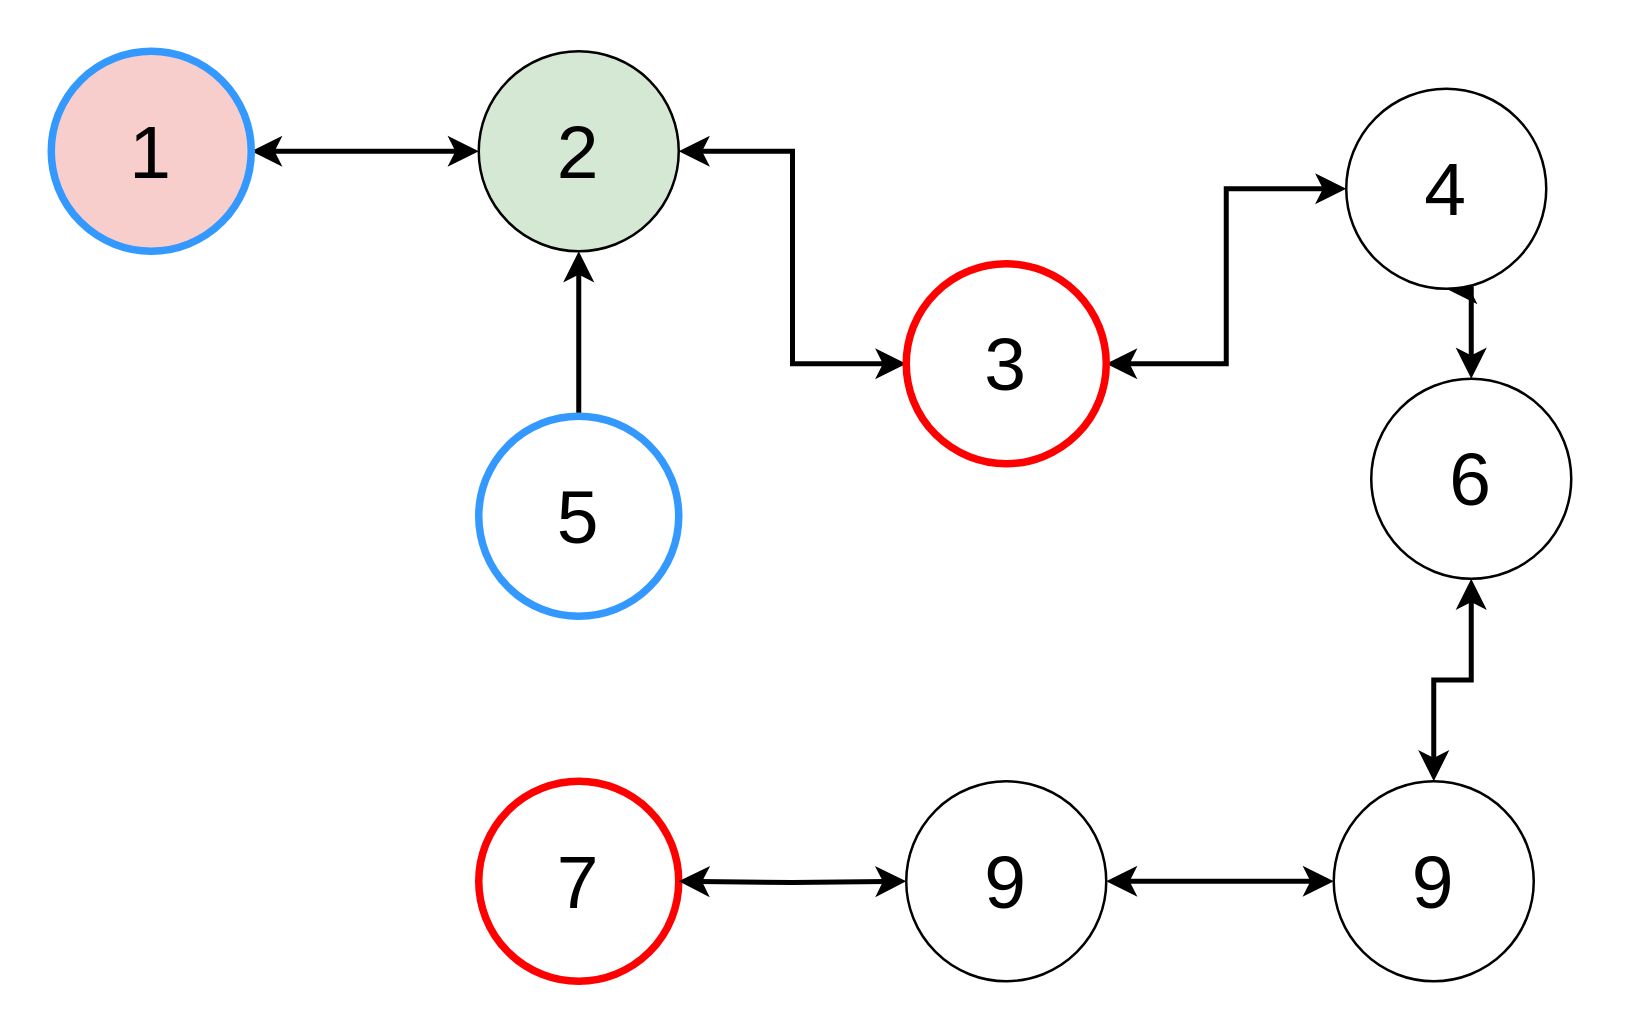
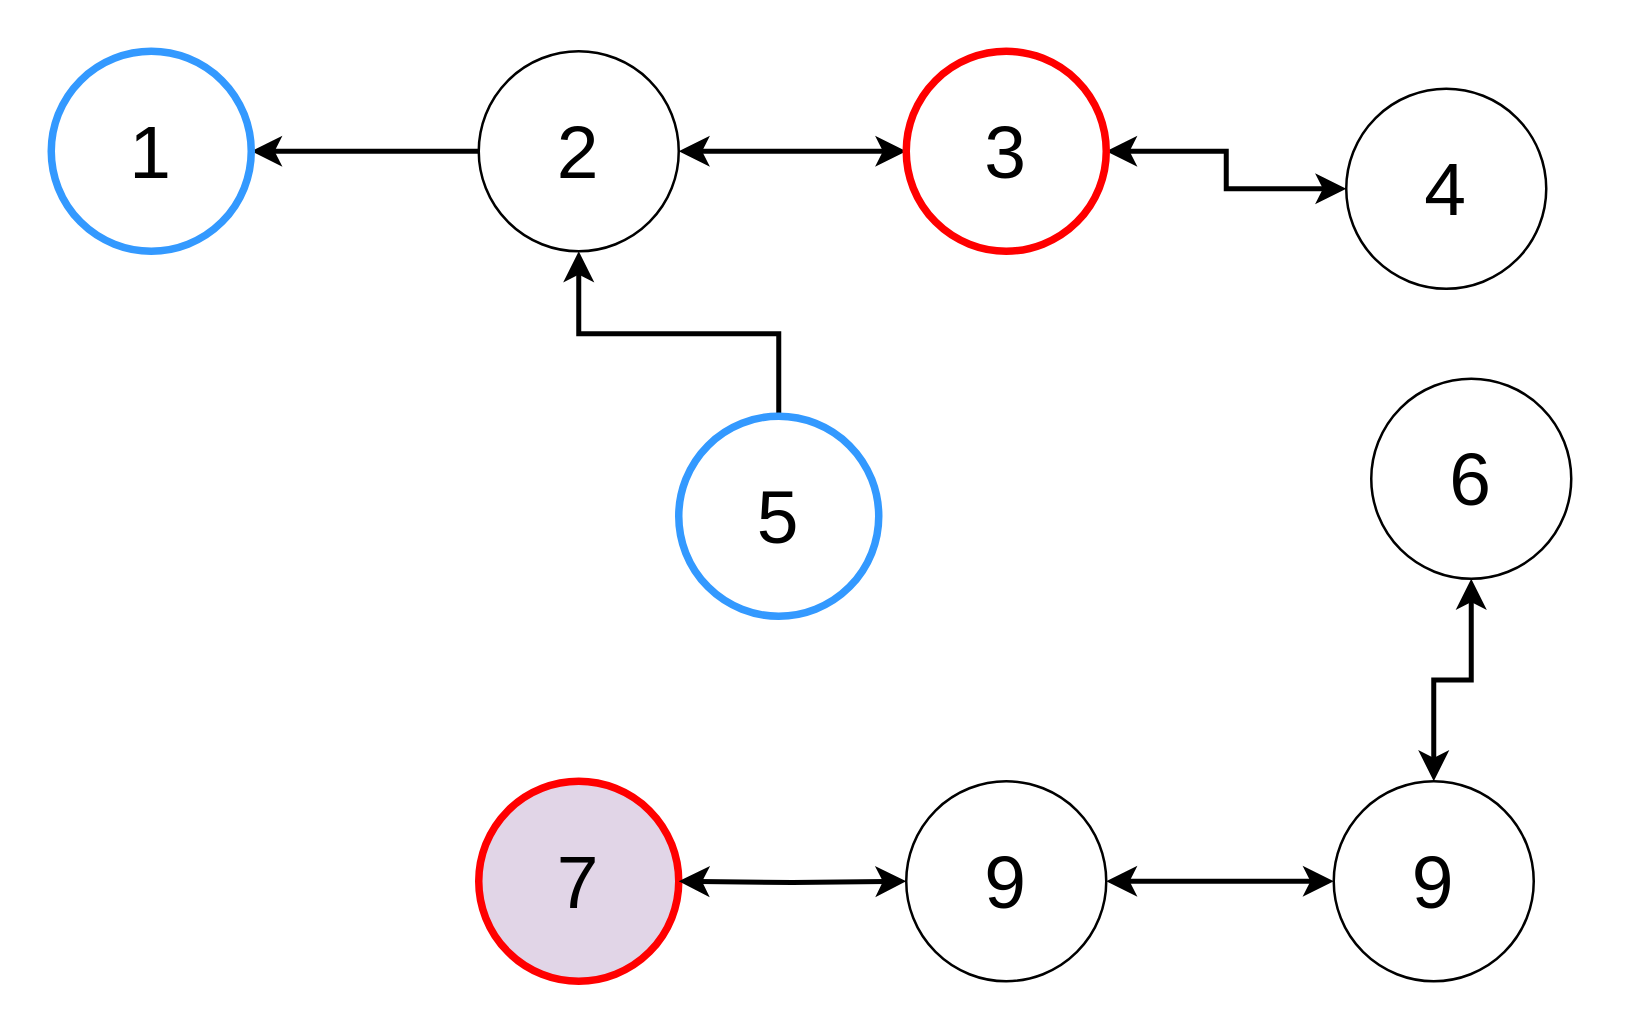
- <mxCell id="3" value="1" style="ellipse;whiteSpace=wrap;html=1;aspect=fixed;fontSize=30;strokeColor=#3399FF;strokeWidth=3;fillColor=#f8cecc;" vertex="1" parent="1"><mxGeometry x="20" y="20" width="80" height="80" as="geometry" /></mxCell>
+ <mxCell id="3" value="1" style="ellipse;whiteSpace=wrap;html=1;aspect=fixed;fontSize=30;strokeColor=#3399FF;strokeWidth=3;" vertex="1" parent="1"><mxGeometry x="20" y="20" width="80" height="80" as="geometry" /></mxCell>
- <mxCell id="2" style="edgeStyle=orthogonalEdgeStyle;rounded=0;orthogonalLoop=1;jettySize=auto;html=1;exitX=1;exitY=0.5;exitDx=0;exitDy=0;entryX=0;entryY=0.5;entryDx=0;entryDy=0;startArrow=classic;startFill=1;strokeWidth=2;fontSize=30;" edge="1" parent="1" source="3" target="6"><mxGeometry relative="1" as="geometry" /></mxCell>
+ <mxCell id="2" style="edgeStyle=orthogonalEdgeStyle;rounded=0;orthogonalLoop=1;jettySize=auto;html=1;exitX=1;exitY=0.5;exitDx=0;exitDy=0;entryX=0;entryY=0.5;entryDx=0;entryDy=0;startArrow=classic;startFill=1;strokeWidth=2;fontSize=30;endArrow=none;" edge="1" parent="1" source="3" target="6"><mxGeometry relative="1" as="geometry" /></mxCell>
- <mxCell id="6" value="2" style="ellipse;whiteSpace=wrap;html=1;aspect=fixed;fontSize=30;fillColor=#d5e8d4;" vertex="1" parent="1"><mxGeometry x="191" y="20" width="80" height="80" as="geometry" /></mxCell>
+ <mxCell id="6" value="2" style="ellipse;whiteSpace=wrap;html=1;aspect=fixed;fontSize=30;" vertex="1" parent="1"><mxGeometry x="191" y="20" width="80" height="80" as="geometry" /></mxCell>
- <mxCell id="16" style="edgeStyle=orthogonalEdgeStyle;rounded=0;orthogonalLoop=1;jettySize=auto;html=1;exitX=0.5;exitY=1;exitDx=0;exitDy=0;entryX=0.5;entryY=0;entryDx=0;entryDy=0;startArrow=classic;startFill=1;strokeWidth=2;fontSize=30;" edge="1" parent="1" source="17" target="13"><mxGeometry relative="1" as="geometry" /></mxCell>
- <mxCell id="8" value="3" style="ellipse;whiteSpace=wrap;html=1;aspect=fixed;fontSize=30;strokeColor=#FF0000;strokeWidth=3;" vertex="1" parent="1"><mxGeometry x="362" y="105" width="80" height="80" as="geometry" /></mxCell>
+ <mxCell id="8" value="3" style="ellipse;whiteSpace=wrap;html=1;aspect=fixed;fontSize=30;strokeColor=#FF0000;strokeWidth=3;" vertex="1" parent="1"><mxGeometry x="362" y="20" width="80" height="80" as="geometry" /></mxCell>
- <mxCell id="9" value="5" style="ellipse;whiteSpace=wrap;html=1;aspect=fixed;fontSize=30;strokeColor=#3399FF;strokeWidth=3;" vertex="1" parent="1"><mxGeometry x="191" y="166" width="80" height="80" as="geometry" /></mxCell>
+ <mxCell id="9" value="5" style="ellipse;whiteSpace=wrap;html=1;aspect=fixed;fontSize=30;strokeColor=#3399FF;strokeWidth=3;" vertex="1" parent="1"><mxGeometry x="271" y="166" width="80" height="80" as="geometry" /></mxCell>
- <mxCell id="10" value="7" style="ellipse;whiteSpace=wrap;html=1;aspect=fixed;fontSize=30;strokeColor=#FF0000;strokeWidth=3;" vertex="1" parent="1"><mxGeometry x="191" y="312" width="80" height="80" as="geometry" /></mxCell>
+ <mxCell id="10" value="7" style="ellipse;whiteSpace=wrap;html=1;aspect=fixed;fontSize=30;strokeColor=#FF0000;strokeWidth=3;fillColor=#e1d5e7;" vertex="1" parent="1"><mxGeometry x="191" y="312" width="80" height="80" as="geometry" /></mxCell>
